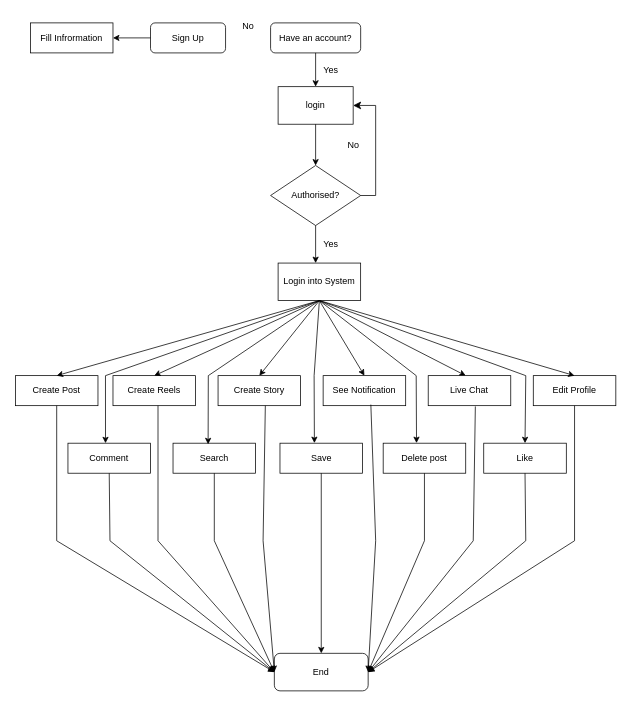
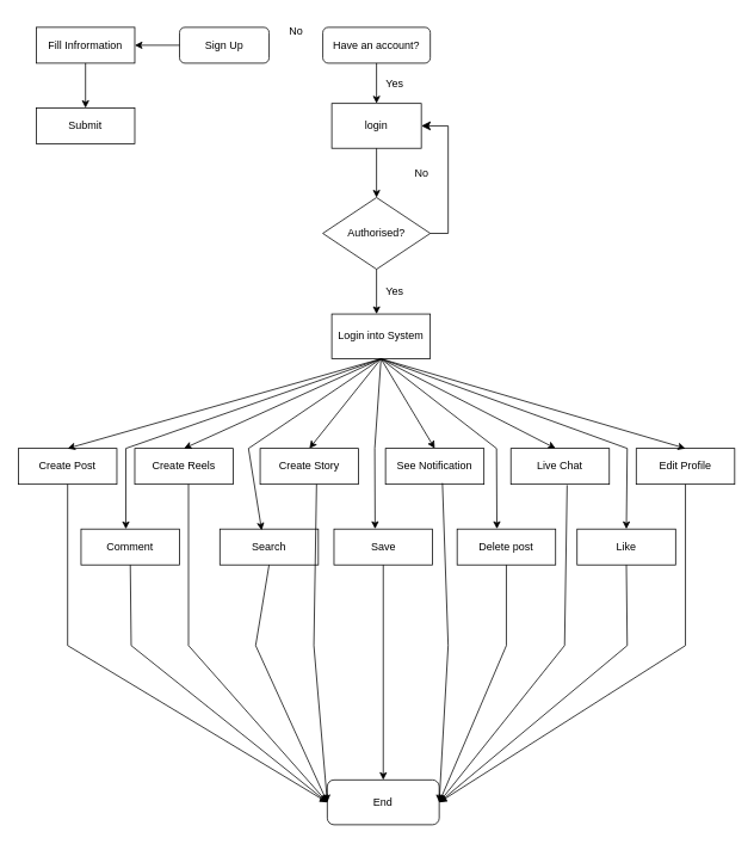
+ <mxCell id="6" value="" style="endArrow=classic;html=1;rounded=0;exitX=0.5;exitY=1;exitDx=0;exitDy=0;entryX=0.5;entryY=0;entryDx=0;entryDy=0;" edge="1" parent="1" source="5" target="7"><mxGeometry width="50" height="50" relative="1" as="geometry"><mxPoint x="360" y="190" as="sourcePoint" /><mxPoint x="95" y="110" as="targetPoint" /></mxGeometry></mxCell>
+ <mxCell id="7" value="Submit" style="rounded=0;whiteSpace=wrap;html=1;" vertex="1" parent="1"><mxGeometry x="40" y="120" width="110" height="40" as="geometry" /></mxCell>
- <mxCell id="33" value="Search" style="rounded=0;whiteSpace=wrap;html=1;" vertex="1" parent="1"><mxGeometry x="230" y="590" width="110" height="40" as="geometry" /></mxCell>
+ <mxCell id="33" value="Search" style="rounded=0;whiteSpace=wrap;html=1;" vertex="1" parent="1"><mxGeometry x="245" y="590" width="110" height="40" as="geometry" /></mxCell>
